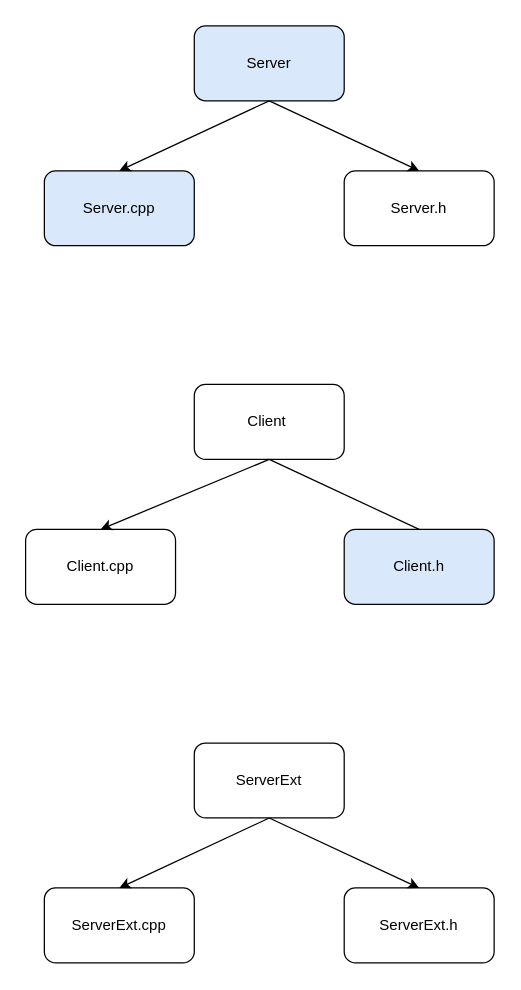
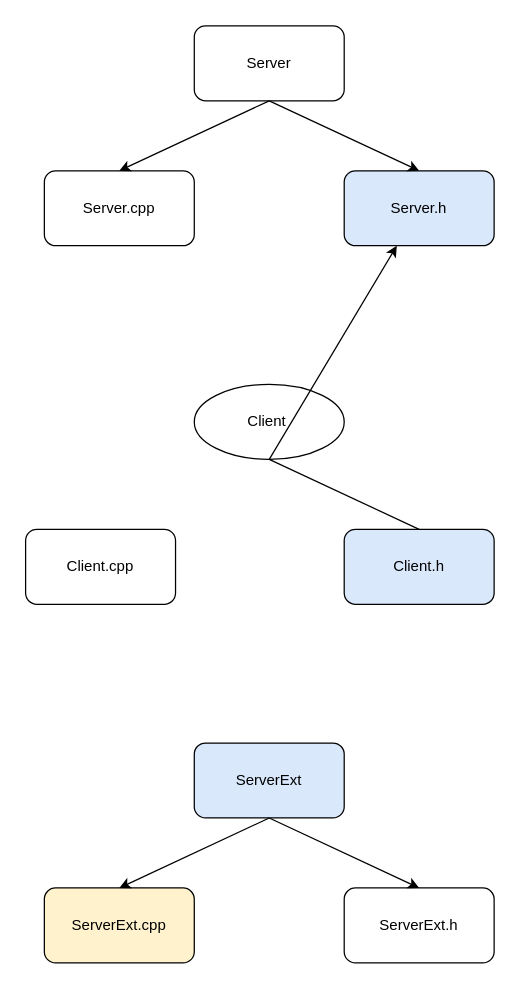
- <mxCell id="2" value="Server" style="rounded=1;whiteSpace=wrap;html=1;fillColor=#dae8fc;" vertex="1" parent="1"><mxGeometry x="155" y="20" width="120" height="60" as="geometry" /></mxCell>
+ <mxCell id="2" value="Server" style="rounded=1;whiteSpace=wrap;html=1;" vertex="1" parent="1"><mxGeometry x="155" y="20" width="120" height="60" as="geometry" /></mxCell>
- <mxCell id="4" value="Server.cpp" style="rounded=1;whiteSpace=wrap;html=1;fillColor=#dae8fc;" vertex="1" parent="1"><mxGeometry x="35" y="136" width="120" height="60" as="geometry" /></mxCell>
+ <mxCell id="4" value="Server.cpp" style="rounded=1;whiteSpace=wrap;html=1;" vertex="1" parent="1"><mxGeometry x="35" y="136" width="120" height="60" as="geometry" /></mxCell>
- <mxCell id="3" value="Server.h" style="rounded=1;whiteSpace=wrap;html=1;" vertex="1" parent="1"><mxGeometry x="275" y="136" width="120" height="60" as="geometry" /></mxCell>
+ <mxCell id="3" value="Server.h" style="rounded=1;whiteSpace=wrap;html=1;fillColor=#dae8fc;" vertex="1" parent="1"><mxGeometry x="275" y="136" width="120" height="60" as="geometry" /></mxCell>
- <mxCell id="5" value="Client&amp;nbsp;" style="rounded=1;whiteSpace=wrap;html=1;" vertex="1" parent="1"><mxGeometry x="155" y="307" width="120" height="60" as="geometry" /></mxCell>
+ <mxCell id="5" value="Client&amp;nbsp;" style="ellipse;whiteSpace=wrap;html=1;" vertex="1" parent="1"><mxGeometry x="155" y="307" width="120" height="60" as="geometry" /></mxCell>
- <mxCell id="11" value="" style="endArrow=classic;html=1;rounded=0;exitX=0.5;exitY=1;exitDx=0;exitDy=0;entryX=0.5;entryY=0;entryDx=0;entryDy=0;" edge="1" parent="1" source="5" target="7"><mxGeometry width="50" height="50" relative="1" as="geometry"><mxPoint x="215" y="406" as="sourcePoint" /><mxPoint x="265" y="356" as="targetPoint" /></mxGeometry></mxCell>
+ <mxCell id="11" value="" style="endArrow=classic;html=1;rounded=0;exitX=0.5;exitY=1;exitDx=0;exitDy=0;" edge="1" parent="1" source="5" target="3"><mxGeometry width="50" height="50" relative="1" as="geometry"><mxPoint x="215" y="406" as="sourcePoint" /><mxPoint x="265" y="356" as="targetPoint" /></mxGeometry></mxCell>
- <mxCell id="8" value="ServerExt" style="rounded=1;whiteSpace=wrap;html=1;" vertex="1" parent="1"><mxGeometry x="155" y="594" width="120" height="60" as="geometry" /></mxCell>
+ <mxCell id="8" value="ServerExt" style="rounded=1;whiteSpace=wrap;html=1;fillColor=#dae8fc;" vertex="1" parent="1"><mxGeometry x="155" y="594" width="120" height="60" as="geometry" /></mxCell>
- <mxCell id="10" value="ServerExt.cpp" style="rounded=1;whiteSpace=wrap;html=1;" vertex="1" parent="1"><mxGeometry x="35" y="710" width="120" height="60" as="geometry" /></mxCell>
+ <mxCell id="10" value="ServerExt.cpp" style="rounded=1;whiteSpace=wrap;html=1;fillColor=#fff2cc;" vertex="1" parent="1"><mxGeometry x="35" y="710" width="120" height="60" as="geometry" /></mxCell>
